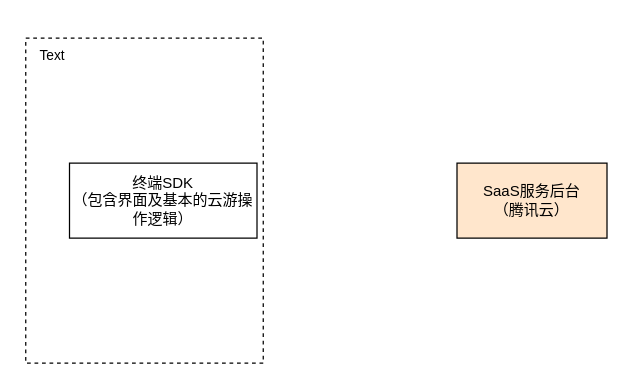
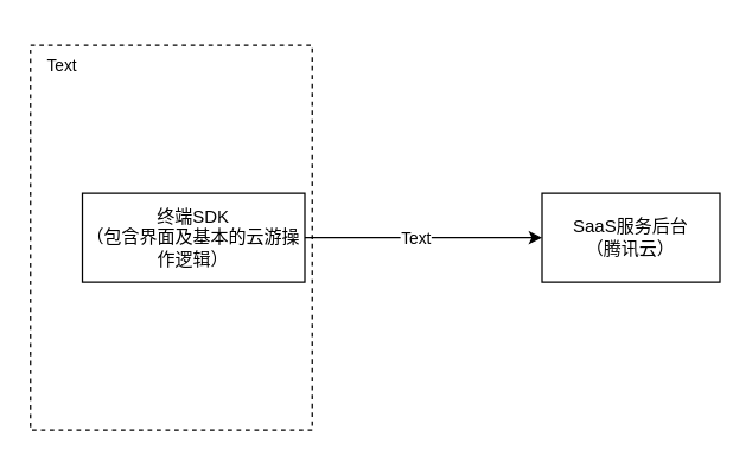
+ <mxCell id="3" style="edgeStyle=orthogonalEdgeStyle;rounded=0;orthogonalLoop=1;jettySize=auto;html=1;entryX=0;entryY=0.5;entryDx=0;entryDy=0;" edge="1" parent="1" source="5" target="2"><mxGeometry relative="1" as="geometry" /></mxCell>
+ <mxCell id="4" value="Text" style="edgeLabel;html=1;align=center;verticalAlign=middle;resizable=0;points=[];" vertex="1" connectable="0" parent="3"><mxGeometry x="0.074" relative="1" as="geometry"><mxPoint x="-12" as="offset" /></mxGeometry></mxCell>
- <mxCell id="2" value="SaaS服务后台&lt;br&gt;（腾讯云）" style="rounded=0;whiteSpace=wrap;html=1;fillColor=#ffe6cc;" vertex="1" parent="1"><mxGeometry x="365" y="130" width="120" height="60" as="geometry" /></mxCell>
+ <mxCell id="2" value="SaaS服务后台&lt;br&gt;（腾讯云）" style="rounded=0;whiteSpace=wrap;html=1;" vertex="1" parent="1"><mxGeometry x="365" y="130" width="120" height="60" as="geometry" /></mxCell>
